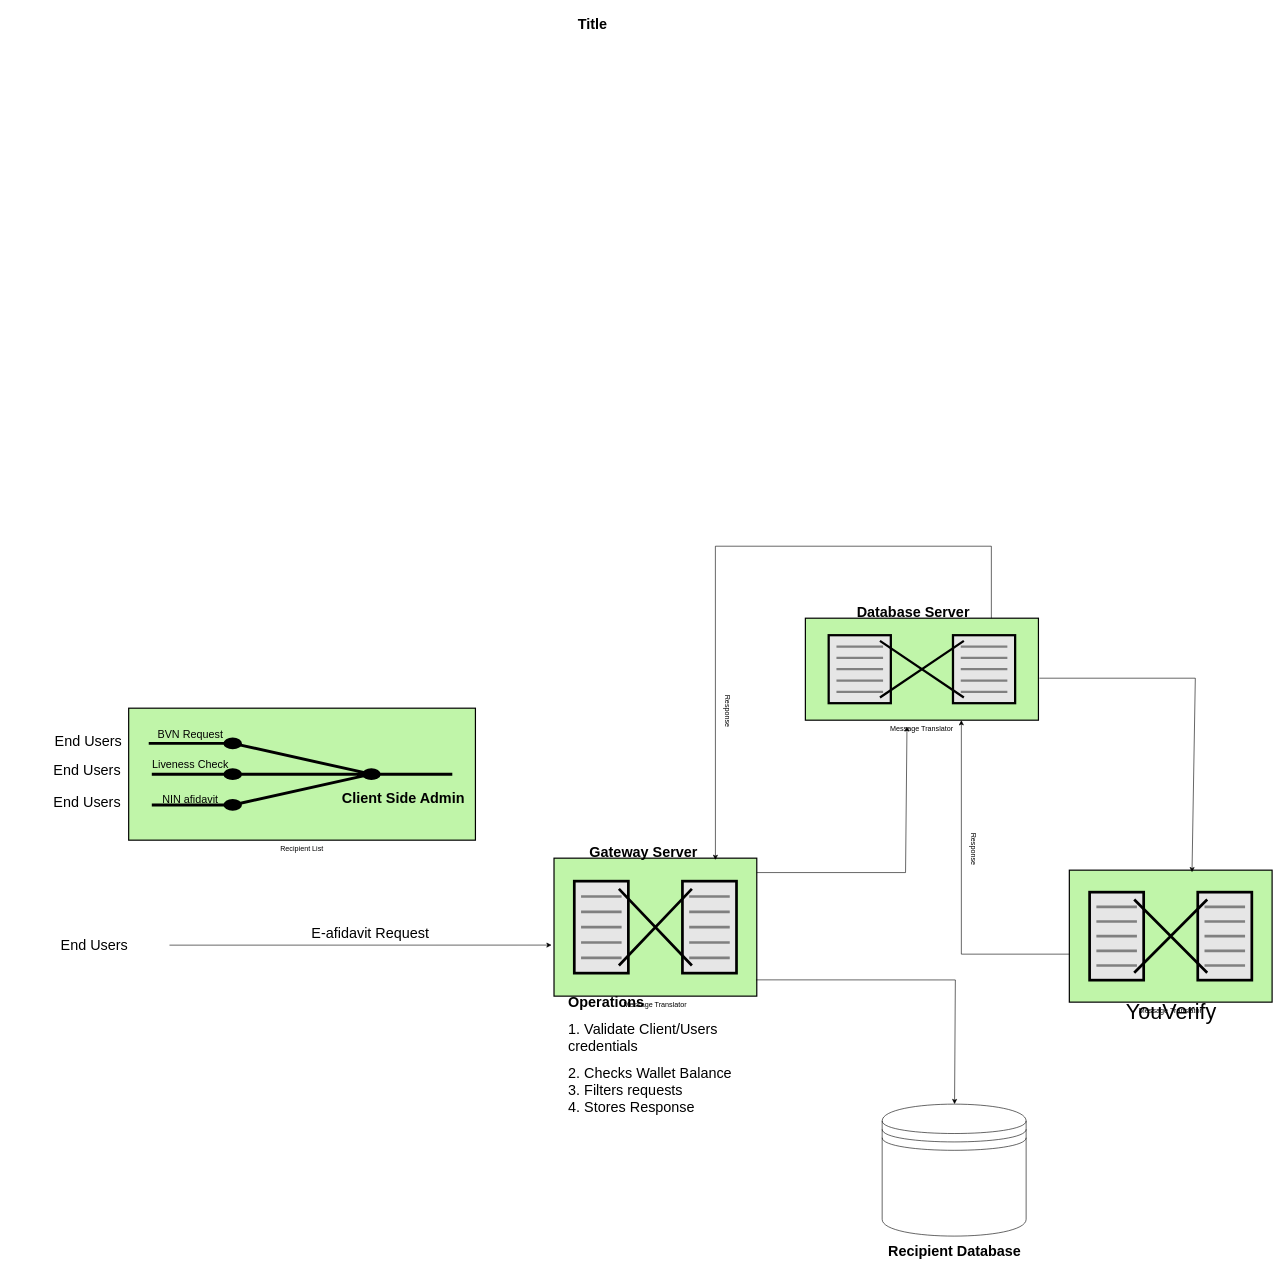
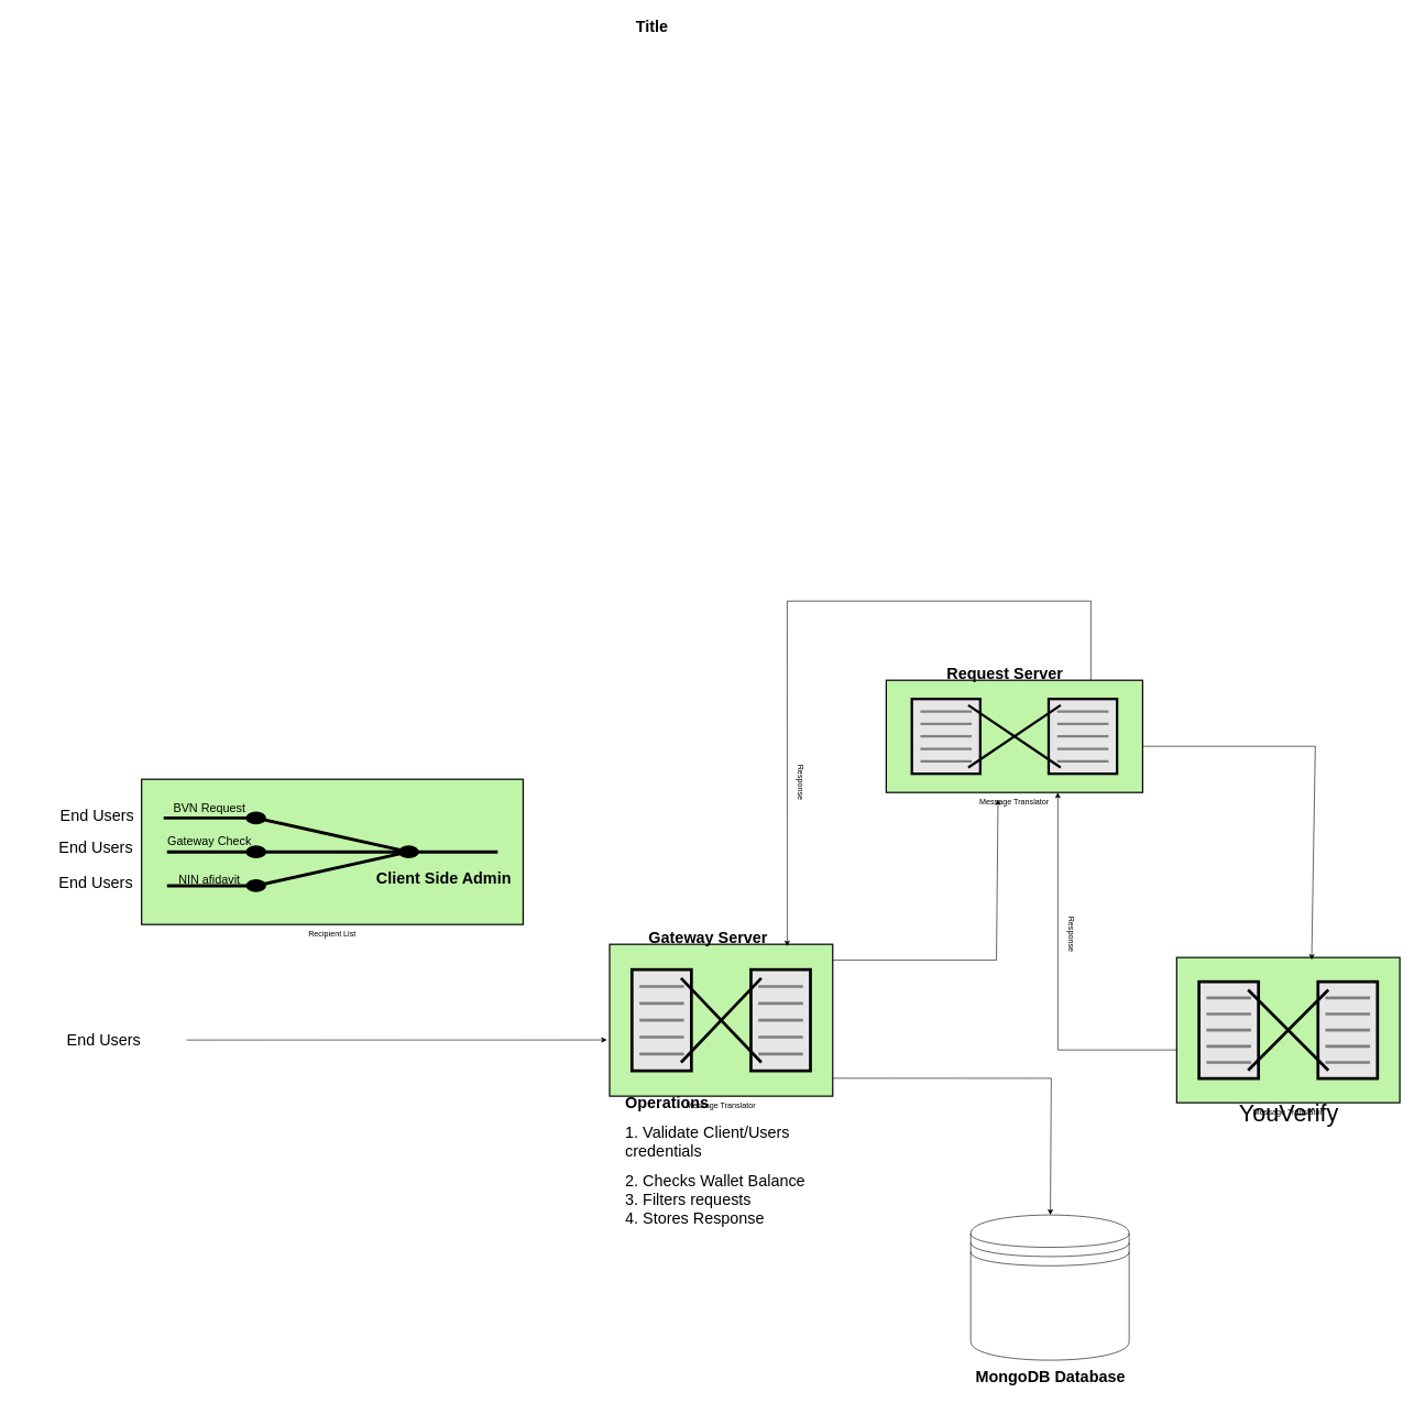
- <mxCell id="16" value="&lt;font style=&quot;font-size: 24px;&quot;&gt;Database Server&lt;/font&gt;" style="text;html=1;strokeColor=none;fillColor=none;align=center;verticalAlign=middle;whiteSpace=wrap;rounded=0;fontStyle=1" vertex="1" parent="1"><mxGeometry x="1392" y="1000" width="260" height="40" as="geometry" /></mxCell>
+ <mxCell id="16" value="&lt;font style=&quot;font-size: 24px;&quot;&gt;Request Server&lt;/font&gt;" style="text;html=1;strokeColor=none;fillColor=none;align=center;verticalAlign=middle;whiteSpace=wrap;rounded=0;fontStyle=1" vertex="1" parent="1"><mxGeometry x="1392" y="1000" width="260" height="40" as="geometry" /></mxCell>
- <mxCell id="11" value="&lt;span style=&quot;font-size: 18px;&quot;&gt;Liveness Check&lt;/span&gt;" style="text;strokeColor=none;align=center;fillColor=none;html=1;verticalAlign=middle;whiteSpace=wrap;rounded=0;" vertex="1" parent="1"><mxGeometry x="222" y="1260" width="190" height="30" as="geometry" /></mxCell>
+ <mxCell id="11" value="&lt;span style=&quot;font-size: 18px;&quot;&gt;Gateway Check&lt;/span&gt;" style="text;strokeColor=none;align=center;fillColor=none;html=1;verticalAlign=middle;whiteSpace=wrap;rounded=0;" vertex="1" parent="1"><mxGeometry x="222" y="1260" width="190" height="30" as="geometry" /></mxCell>
- <mxCell id="19" value="&lt;font style=&quot;font-size: 24px;&quot;&gt;E-afidavit Request&lt;/font&gt;" style="text;html=1;strokeColor=none;fillColor=none;align=center;verticalAlign=middle;whiteSpace=wrap;rounded=0;fontSize=12;fontFamily=Helvetica;fontColor=default;" vertex="1" parent="1"><mxGeometry x="492" y="1540" width="250" height="30" as="geometry" /></mxCell>
- <mxCell id="29" value="&lt;span style=&quot;font-size: 24px;&quot;&gt;&lt;b&gt;Recipient Database&lt;/b&gt;&lt;/span&gt;" style="text;html=1;strokeColor=none;fillColor=none;align=center;verticalAlign=middle;whiteSpace=wrap;rounded=0;fontSize=12;fontFamily=Helvetica;fontColor=default;" vertex="1" parent="1"><mxGeometry x="1461" y="2050" width="260" height="70" as="geometry" /></mxCell>
+ <mxCell id="29" value="&lt;span style=&quot;font-size: 24px;&quot;&gt;&lt;b&gt;MongoDB Database&lt;/b&gt;&lt;/span&gt;" style="text;html=1;strokeColor=none;fillColor=none;align=center;verticalAlign=middle;whiteSpace=wrap;rounded=0;fontSize=12;fontFamily=Helvetica;fontColor=default;" vertex="1" parent="1"><mxGeometry x="1461" y="2050" width="260" height="70" as="geometry" /></mxCell>
